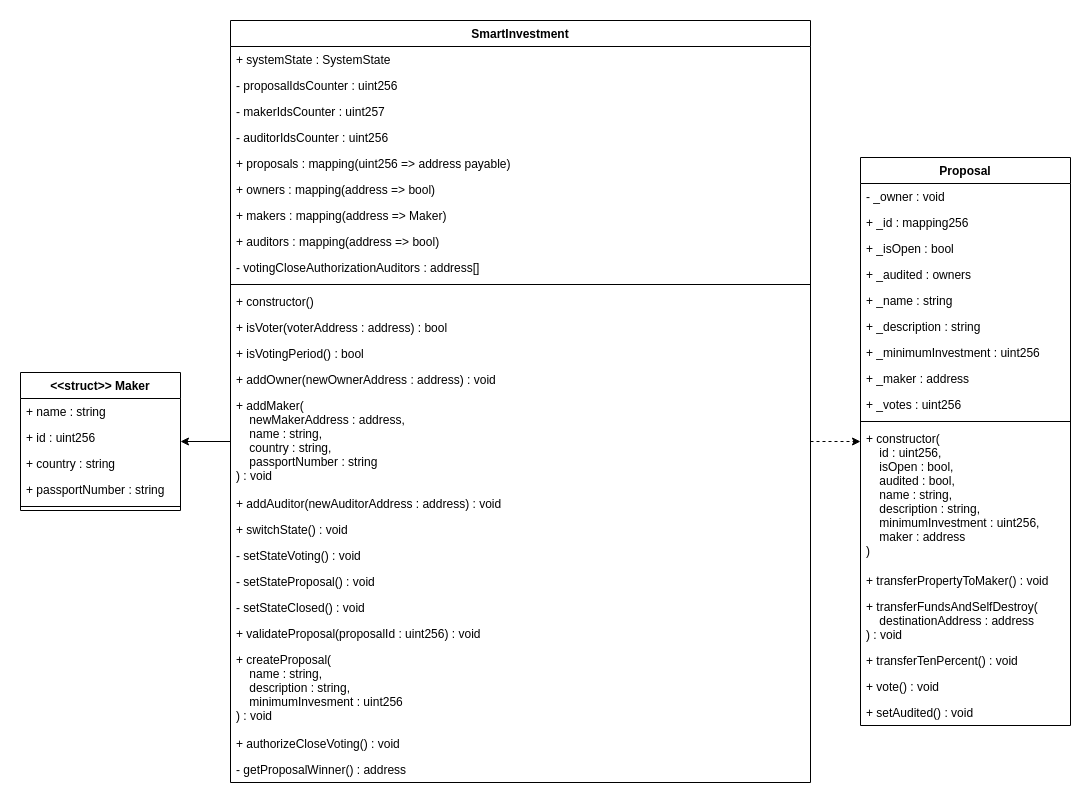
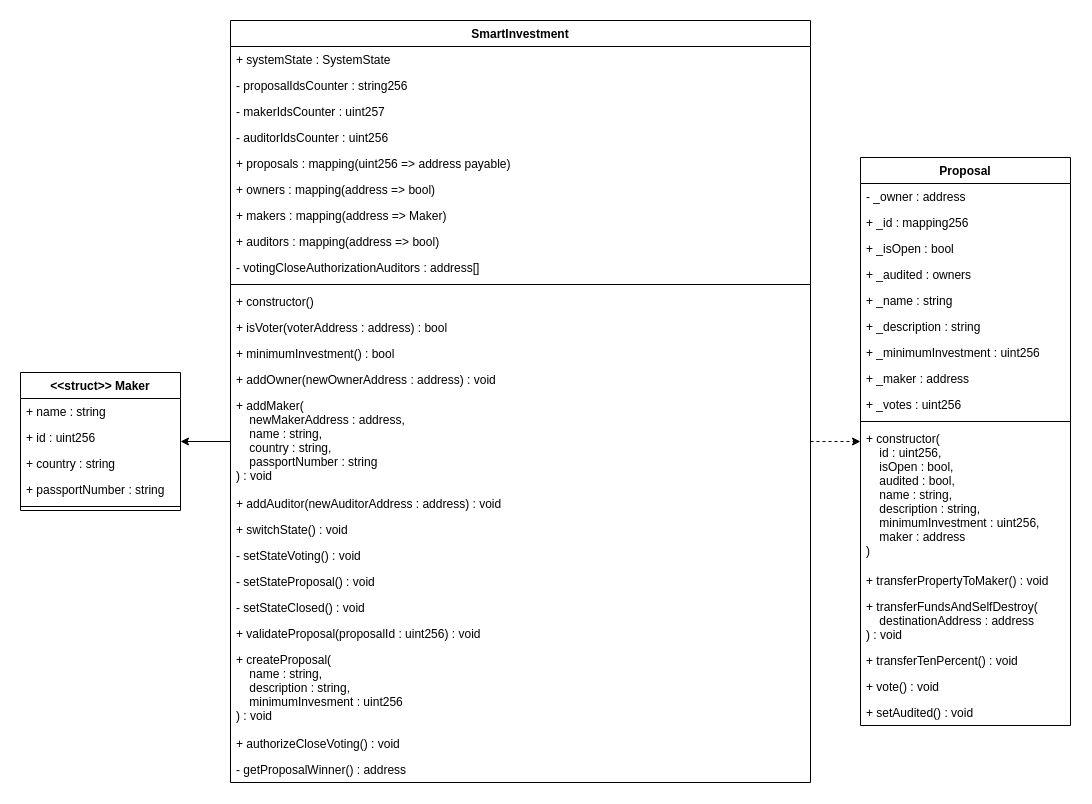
- <mxCell id="4" value="- proposalIdsCounter : uint256" style="text;strokeColor=none;fillColor=none;align=left;verticalAlign=top;spacingLeft=4;spacingRight=4;overflow=hidden;rotatable=0;points=[[0,0.5],[1,0.5]];portConstraint=eastwest;" vertex="1" parent="2"><mxGeometry y="52" width="580" height="26" as="geometry" /></mxCell>
+ <mxCell id="4" value="- proposalIdsCounter : string256" style="text;strokeColor=none;fillColor=none;align=left;verticalAlign=top;spacingLeft=4;spacingRight=4;overflow=hidden;rotatable=0;points=[[0,0.5],[1,0.5]];portConstraint=eastwest;" vertex="1" parent="2"><mxGeometry y="52" width="580" height="26" as="geometry" /></mxCell>
- <mxCell id="34" value="- _owner : void" style="text;strokeColor=none;fillColor=none;align=left;verticalAlign=top;spacingLeft=4;spacingRight=4;overflow=hidden;rotatable=0;points=[[0,0.5],[1,0.5]];portConstraint=eastwest;" vertex="1" parent="33"><mxGeometry y="26" width="210" height="26" as="geometry" /></mxCell>
+ <mxCell id="34" value="- _owner : address" style="text;strokeColor=none;fillColor=none;align=left;verticalAlign=top;spacingLeft=4;spacingRight=4;overflow=hidden;rotatable=0;points=[[0,0.5],[1,0.5]];portConstraint=eastwest;" vertex="1" parent="33"><mxGeometry y="26" width="210" height="26" as="geometry" /></mxCell>
- <mxCell id="15" value="+ isVotingPeriod() : bool" style="text;strokeColor=none;fillColor=none;align=left;verticalAlign=top;spacingLeft=4;spacingRight=4;overflow=hidden;rotatable=0;points=[[0,0.5],[1,0.5]];portConstraint=eastwest;" vertex="1" parent="2"><mxGeometry y="320" width="580" height="26" as="geometry" /></mxCell>
+ <mxCell id="15" value="+ minimumInvestment() : bool" style="text;strokeColor=none;fillColor=none;align=left;verticalAlign=top;spacingLeft=4;spacingRight=4;overflow=hidden;rotatable=0;points=[[0,0.5],[1,0.5]];portConstraint=eastwest;" vertex="1" parent="2"><mxGeometry y="320" width="580" height="26" as="geometry" /></mxCell>
